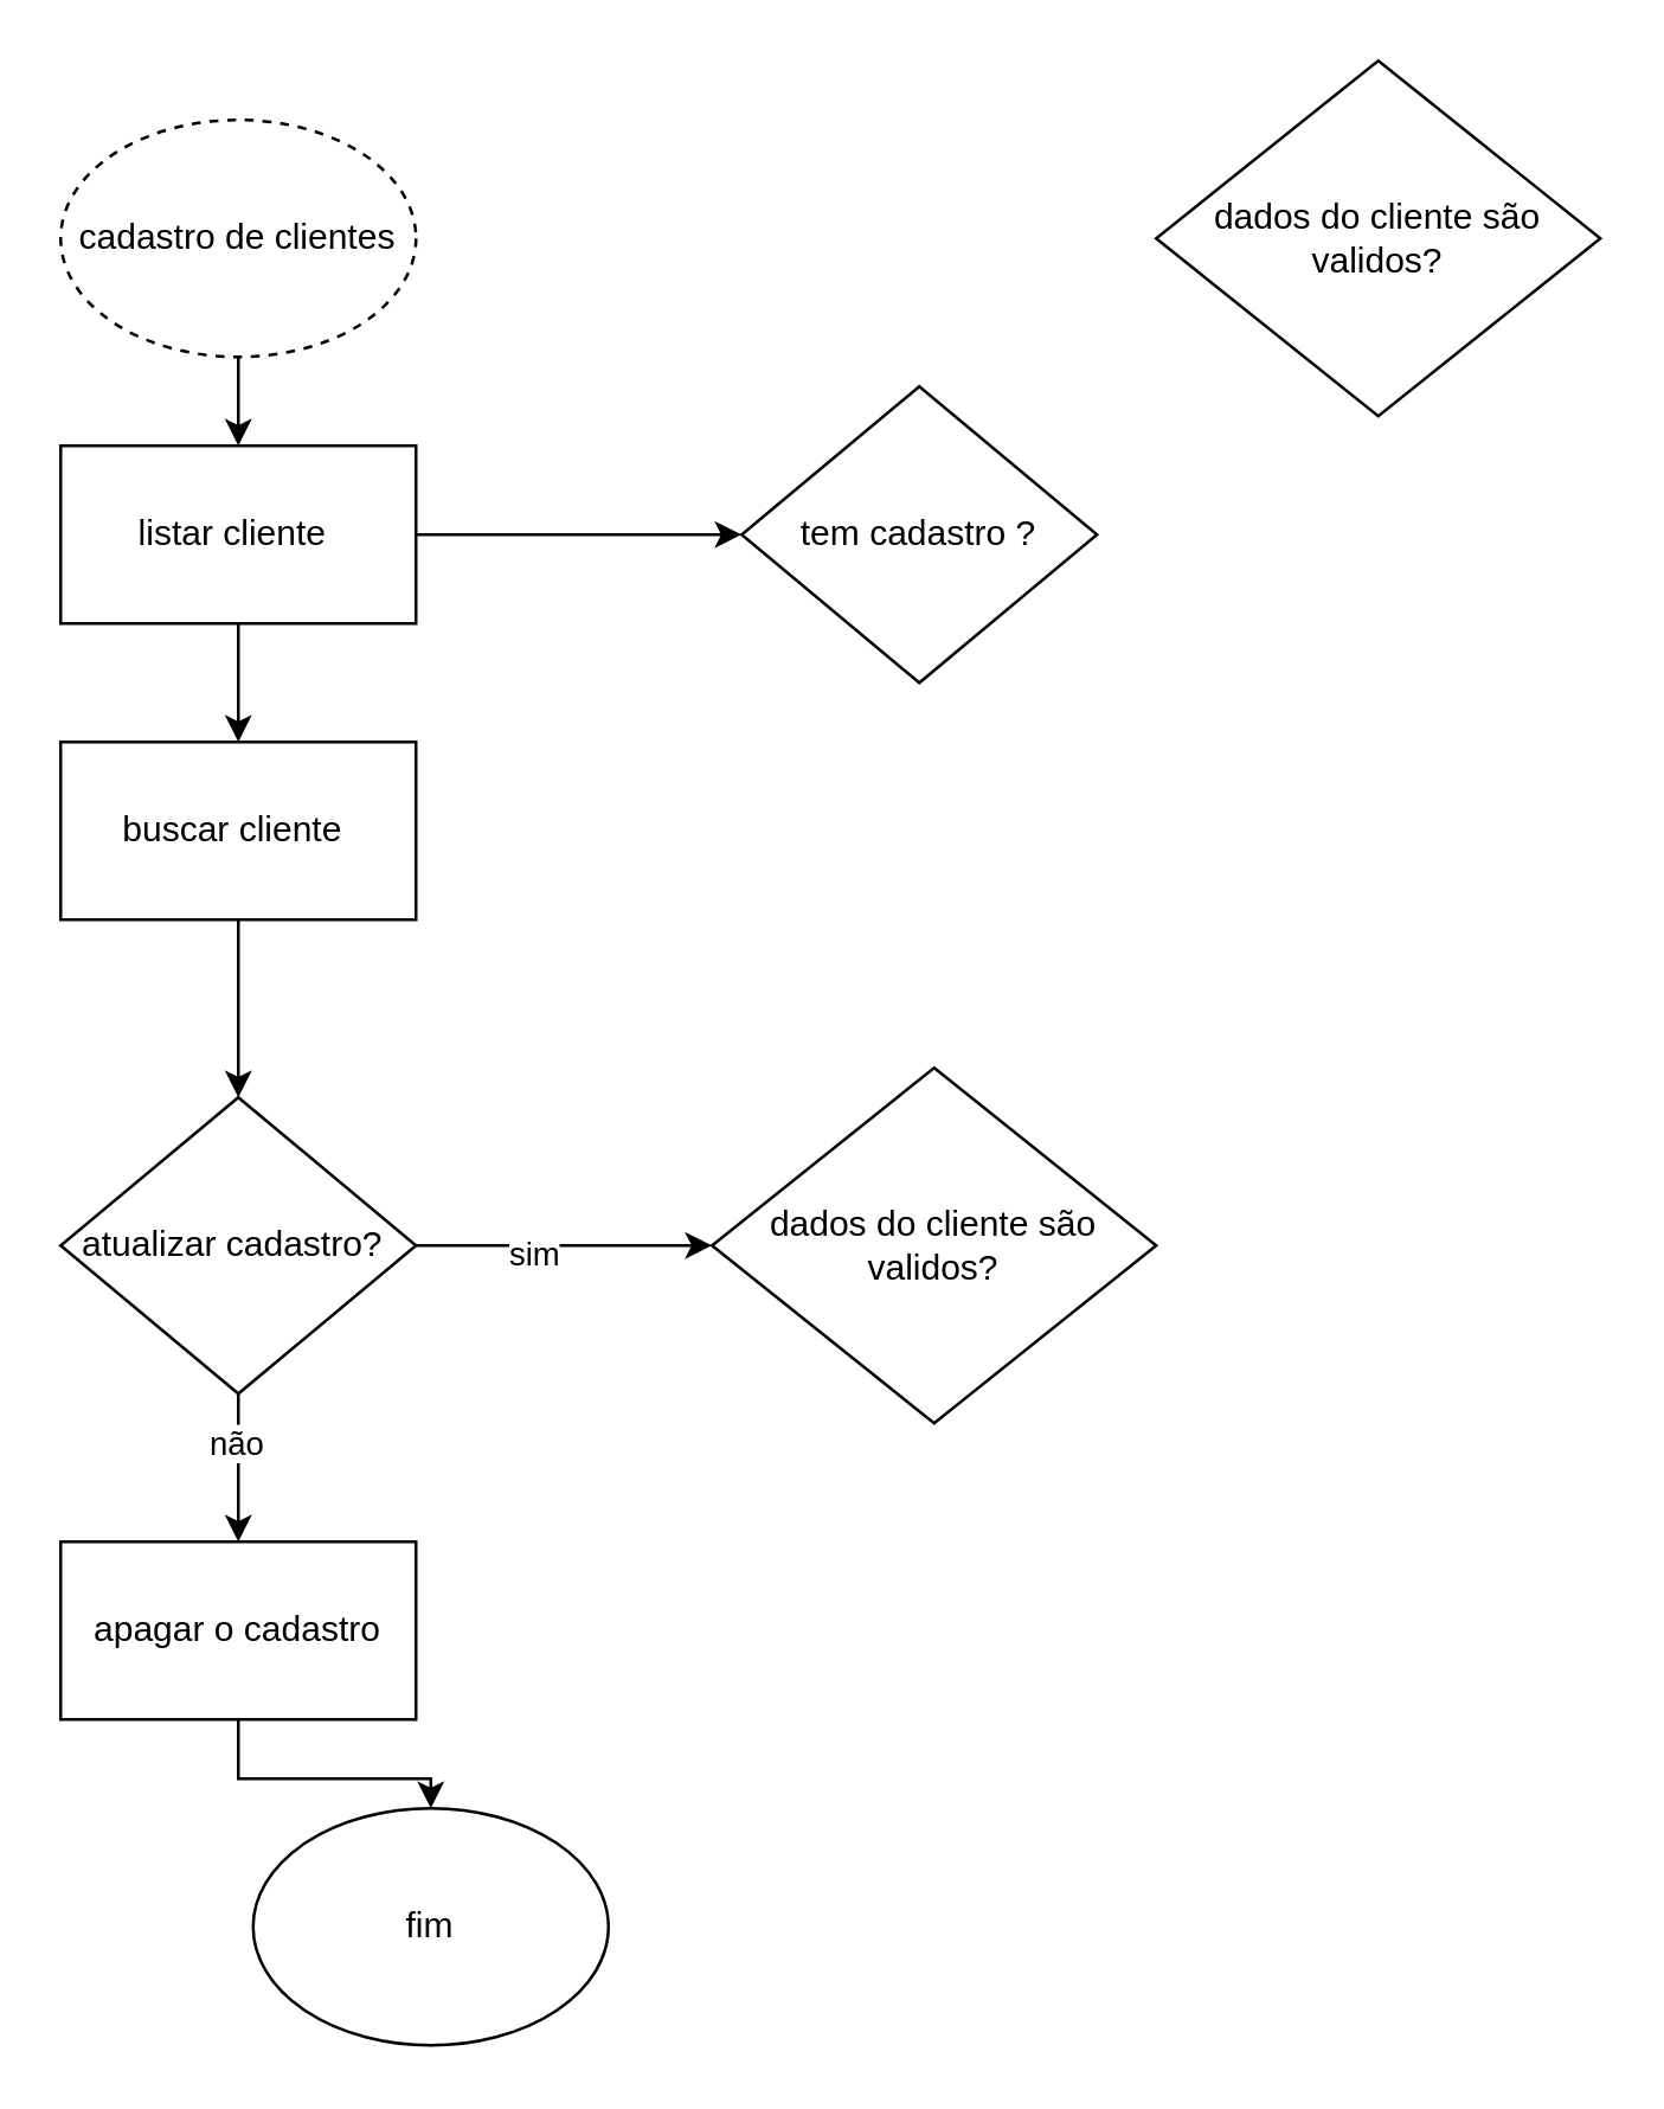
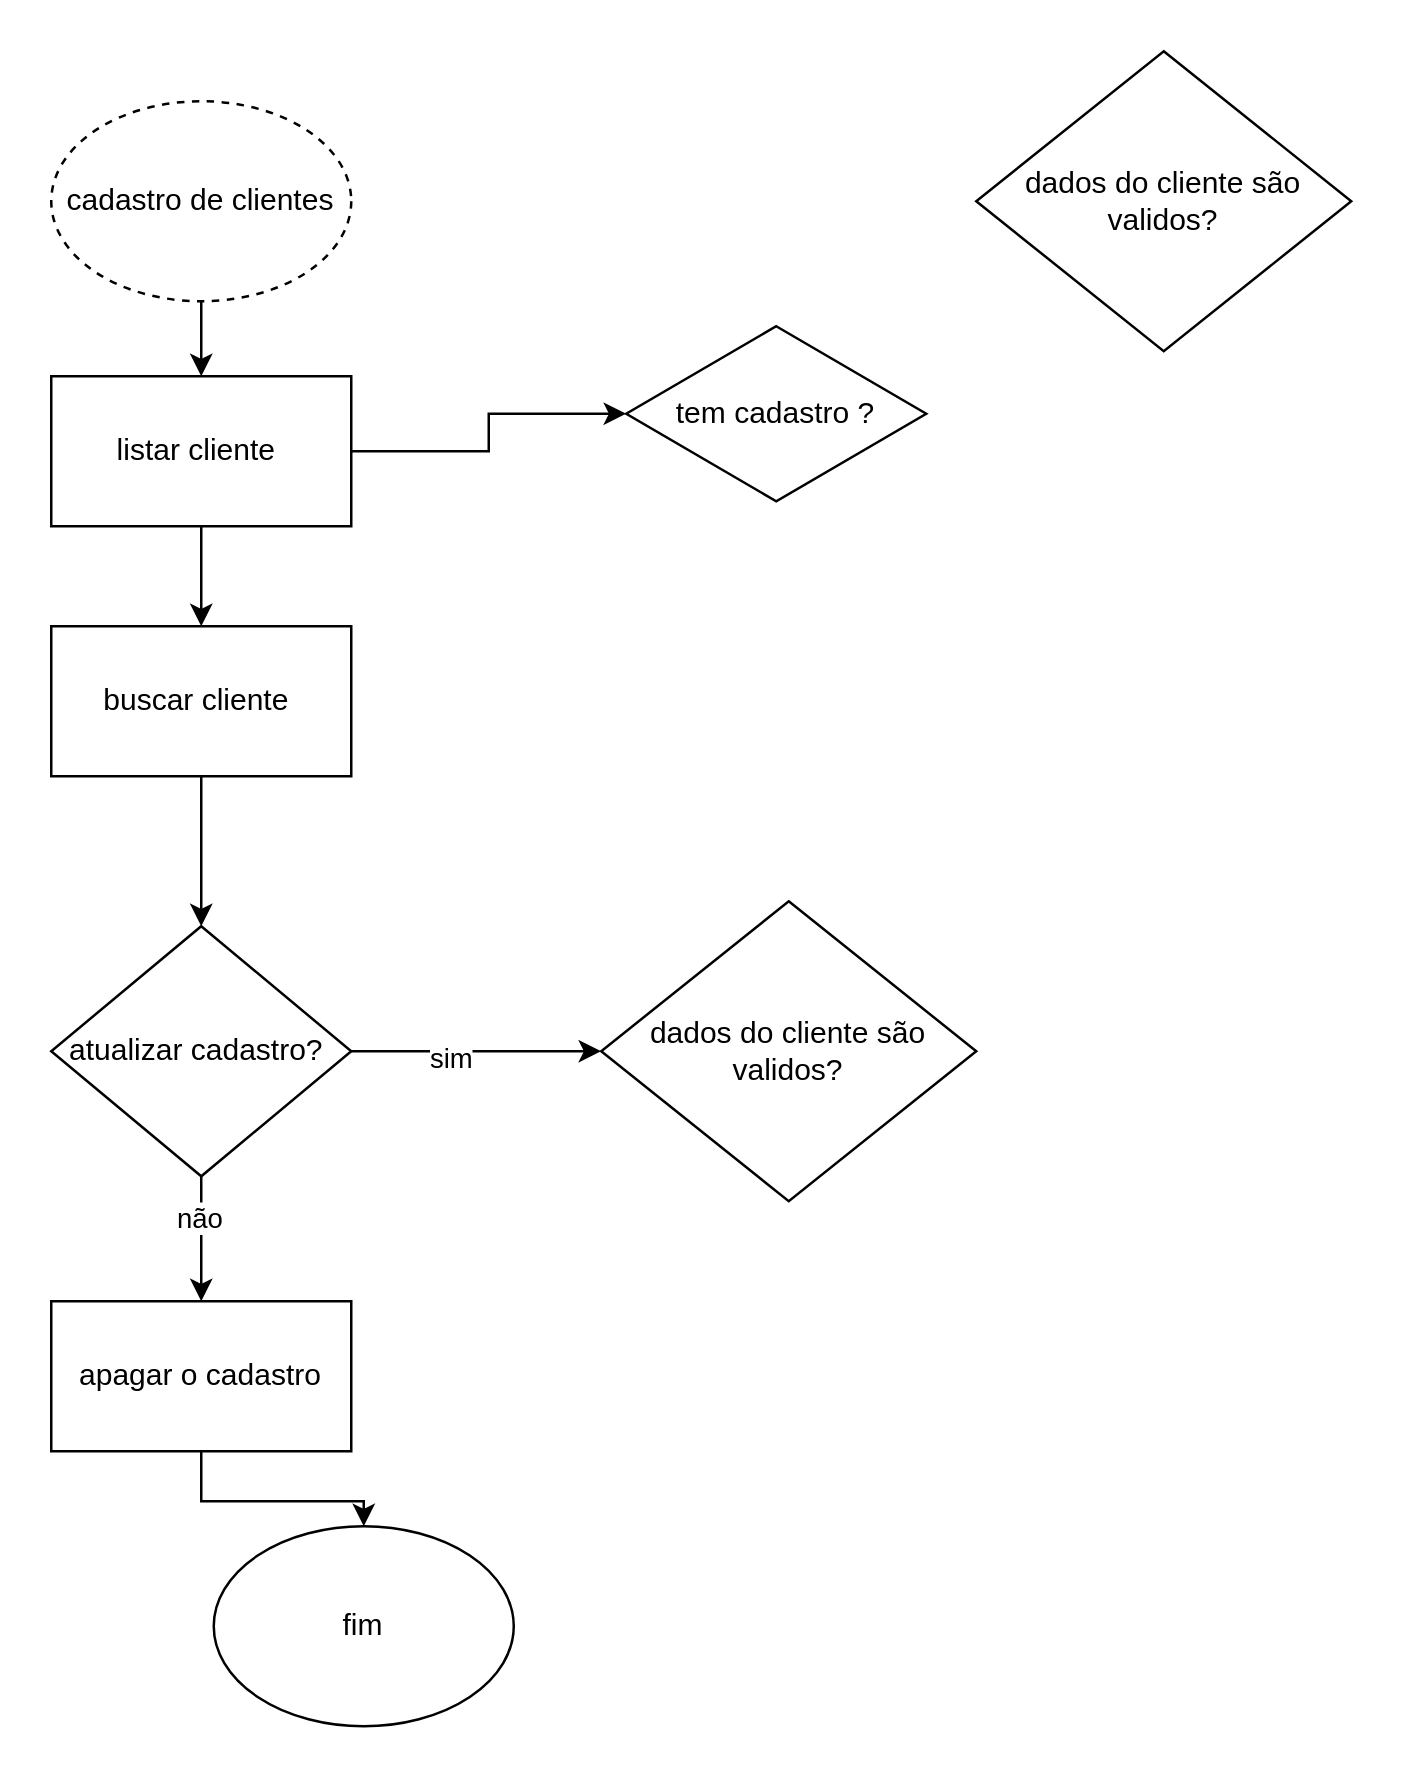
- <mxCell id="4" value="tem cadastro ?" style="rhombus;whiteSpace=wrap;html=1;" vertex="1" parent="1"><mxGeometry x="250" y="130" width="120" height="100" as="geometry" /></mxCell>
+ <mxCell id="4" value="tem cadastro ?" style="rhombus;whiteSpace=wrap;html=1;" vertex="1" parent="1"><mxGeometry x="250" y="130" width="120" height="70" as="geometry" /></mxCell>
